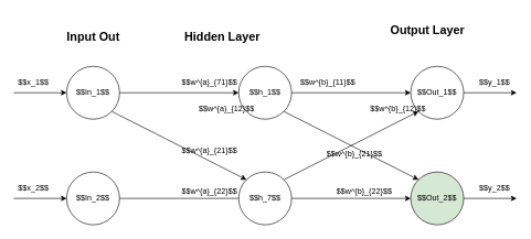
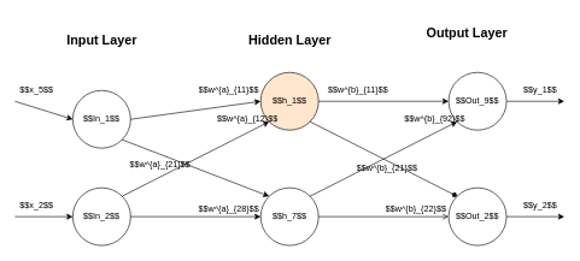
- <mxCell id="12" value="&lt;b&gt;&lt;font style=&quot;font-size: 18px;&quot;&gt;Input Out&lt;/font&gt;&lt;/b&gt;" style="text;html=1;strokeColor=none;fillColor=none;align=center;verticalAlign=middle;whiteSpace=wrap;rounded=0;" parent="1" vertex="1"><mxGeometry x="82.5" y="30" width="115" height="50" as="geometry" /></mxCell>
+ <mxCell id="12" value="&lt;b&gt;&lt;font style=&quot;font-size: 18px;&quot;&gt;Input Layer&lt;/font&gt;&lt;/b&gt;" style="text;html=1;strokeColor=none;fillColor=none;align=center;verticalAlign=middle;whiteSpace=wrap;rounded=0;" parent="1" vertex="1"><mxGeometry x="82.5" y="30" width="115" height="50" as="geometry" /></mxCell>
- <mxCell id="13" value="&lt;b&gt;&lt;font style=&quot;font-size: 18px;&quot;&gt;Hidden Layer&lt;/font&gt;&lt;/b&gt;" style="text;html=1;strokeColor=none;fillColor=none;align=center;verticalAlign=middle;whiteSpace=wrap;rounded=0;" parent="1" vertex="1"><mxGeometry x="253.75" y="30" width="162.5" height="50" as="geometry" /></mxCell>
+ <mxCell id="13" value="&lt;b&gt;&lt;font style=&quot;font-size: 18px;&quot;&gt;Hidden Layer&lt;/font&gt;&lt;/b&gt;" style="text;html=1;strokeColor=none;fillColor=none;align=center;verticalAlign=middle;whiteSpace=wrap;rounded=0;" parent="1" vertex="1"><mxGeometry x="318.75" y="30" width="162.5" height="50" as="geometry" /></mxCell>
- <mxCell id="14" value="$$x_1$$" style="text;html=1;strokeColor=none;fillColor=none;align=center;verticalAlign=middle;whiteSpace=wrap;rounded=0;" parent="1" vertex="1"><mxGeometry y="110" width="60" height="30" as="geometry" x="20" /></mxCell>
+ <mxCell id="14" value="$$x_5$$" style="text;html=1;strokeColor=none;fillColor=none;align=center;verticalAlign=middle;whiteSpace=wrap;rounded=0;" parent="1" vertex="1"><mxGeometry y="110" width="60" height="30" as="geometry" x="20" /></mxCell>
- <mxCell id="16" value="$$w^{a}_{71}$$" style="text;html=1;strokeColor=none;fillColor=none;align=center;verticalAlign=middle;whiteSpace=wrap;rounded=0;" parent="1" vertex="1"><mxGeometry x="286" y="109" width="60" height="30" as="geometry" /></mxCell>
+ <mxCell id="16" value="$$w^{a}_{11}$$" style="text;html=1;strokeColor=none;fillColor=none;align=center;verticalAlign=middle;whiteSpace=wrap;rounded=0;" parent="1" vertex="1"><mxGeometry x="286" y="109" width="60" height="30" as="geometry" /></mxCell>
- <mxCell id="2" value="$$In_1$$" style="ellipse;whiteSpace=wrap;html=1;aspect=fixed;" parent="1" vertex="1"><mxGeometry x="100" y="100" width="80" height="80" as="geometry" /></mxCell>
+ <mxCell id="2" value="$$In_1$$" style="ellipse;whiteSpace=wrap;html=1;aspect=fixed;" parent="1" vertex="1"><mxGeometry x="100" y="125" width="80" height="80" as="geometry" /></mxCell>
- <mxCell id="4" value="$$h_1$$" style="ellipse;whiteSpace=wrap;html=1;aspect=fixed;" parent="1" vertex="1"><mxGeometry x="360" y="100" width="80" height="80" as="geometry" /></mxCell>
+ <mxCell id="4" value="$$h_1$$" style="ellipse;whiteSpace=wrap;html=1;aspect=fixed;fillColor=#ffe6cc;" parent="1" vertex="1"><mxGeometry x="360" y="100" width="80" height="80" as="geometry" /></mxCell>
- <mxCell id="20" value="$$Out_1$$" style="ellipse;whiteSpace=wrap;html=1;aspect=fixed;" vertex="1" parent="1"><mxGeometry x="620" y="100" width="80" height="80" as="geometry" /></mxCell>
+ <mxCell id="20" value="$$Out_9$$" style="ellipse;whiteSpace=wrap;html=1;aspect=fixed;" vertex="1" parent="1"><mxGeometry x="620" y="100" width="80" height="80" as="geometry" /></mxCell>
- <mxCell id="28" value="$$w^{b}_{12}$$" style="text;html=1;strokeColor=none;fillColor=none;align=center;verticalAlign=middle;whiteSpace=wrap;rounded=0;" vertex="1" parent="1"><mxGeometry x="571" y="149" width="60" height="30" as="geometry" /></mxCell>
+ <mxCell id="28" value="$$w^{b}_{92}$$" style="text;html=1;strokeColor=none;fillColor=none;align=center;verticalAlign=middle;whiteSpace=wrap;rounded=0;" vertex="1" parent="1"><mxGeometry x="571" y="149" width="60" height="30" as="geometry" /></mxCell>
+ <mxCell id="8" value="" style="endArrow=classic;html=1;rounded=0;entryX=0;entryY=1;entryDx=0;entryDy=0;exitX=1;exitY=0;exitDx=0;exitDy=0;" parent="1" source="3" target="4" edge="1"><mxGeometry width="50" height="50" relative="1" as="geometry"><mxPoint x="180" y="300" as="sourcePoint" /><mxPoint x="460" y="340" as="targetPoint" /></mxGeometry></mxCell>
- <mxCell id="17" value="$$w^{a}_{21}$$" style="text;html=1;strokeColor=none;fillColor=none;align=center;verticalAlign=middle;whiteSpace=wrap;rounded=0;" parent="1" vertex="1"><mxGeometry x="286" y="213" width="60" height="30" as="geometry" /></mxCell>
+ <mxCell id="17" value="$$w^{a}_{21}$$" style="text;html=1;strokeColor=none;fillColor=none;align=center;verticalAlign=middle;whiteSpace=wrap;rounded=0;" parent="1" vertex="1"><mxGeometry x="191" y="213" width="60" height="30" as="geometry" /></mxCell>
- <mxCell id="24" value="" style="endArrow=classic;html=1;rounded=0;entryX=0;entryY=0;entryDx=0;entryDy=0;exitX=1;exitY=1;exitDx=0;exitDy=0;" edge="1" parent="1" source="4" target="21"><mxGeometry width="50" height="50" relative="1" as="geometry"><mxPoint x="410" y="340" as="sourcePoint" /><mxPoint x="460" y="290" as="targetPoint" /></mxGeometry></mxCell>
+ <mxCell id="24" value="" style="endArrow=diamond;html=1;rounded=0;entryX=0;entryY=0;entryDx=0;entryDy=0;exitX=1;exitY=1;exitDx=0;exitDy=0;" edge="1" parent="1" source="4" target="21"><mxGeometry width="50" height="50" relative="1" as="geometry"><mxPoint x="410" y="340" as="sourcePoint" /><mxPoint x="460" y="290" as="targetPoint" /></mxGeometry></mxCell>
- <mxCell id="19" value="$$w^{a}_{22}$$" style="text;html=1;strokeColor=none;fillColor=none;align=center;verticalAlign=middle;whiteSpace=wrap;rounded=0;" parent="1" vertex="1"><mxGeometry x="286" y="274" width="60" height="30" as="geometry" /></mxCell>
+ <mxCell id="19" value="$$w^{a}_{28}$$" style="text;html=1;strokeColor=none;fillColor=none;align=center;verticalAlign=middle;whiteSpace=wrap;rounded=0;" parent="1" vertex="1"><mxGeometry x="286" y="274" width="60" height="30" as="geometry" /></mxCell>
- <mxCell id="29" value="$$w^{b}_{22}$$" style="text;html=1;strokeColor=none;fillColor=none;align=center;verticalAlign=middle;whiteSpace=wrap;rounded=0;" vertex="1" parent="1"><mxGeometry x="520" y="274" width="60" height="30" as="geometry" /></mxCell>
+ <mxCell id="29" value="$$w^{b}_{22}$$" style="text;html=1;strokeColor=none;fillColor=none;align=center;verticalAlign=middle;whiteSpace=wrap;rounded=0;" vertex="1" parent="1"><mxGeometry x="545" y="274" width="60" height="30" as="geometry" /></mxCell>
- <mxCell id="9" value="" style="endArrow=none;html=1;rounded=0;exitX=1;exitY=0.5;exitDx=0;exitDy=0;entryX=0;entryY=0.5;entryDx=0;entryDy=0;" parent="1" source="3" target="5" edge="1"><mxGeometry width="50" height="50" relative="1" as="geometry"><mxPoint x="410" y="390" as="sourcePoint" /><mxPoint x="460" y="340" as="targetPoint" /></mxGeometry></mxCell>
+ <mxCell id="9" value="" style="endArrow=classic;html=1;rounded=0;exitX=1;exitY=0.5;exitDx=0;exitDy=0;entryX=0;entryY=0.5;entryDx=0;entryDy=0;" parent="1" source="3" target="5" edge="1"><mxGeometry width="50" height="50" relative="1" as="geometry"><mxPoint x="410" y="390" as="sourcePoint" /><mxPoint x="460" y="340" as="targetPoint" /></mxGeometry></mxCell>
- <mxCell id="23" value="" style="endArrow=classic;html=1;rounded=0;entryX=0;entryY=0.5;entryDx=0;entryDy=0;exitX=1;exitY=0.5;exitDx=0;exitDy=0;" edge="1" parent="1" source="5" target="21"><mxGeometry width="50" height="50" relative="1" as="geometry"><mxPoint x="410" y="340" as="sourcePoint" /><mxPoint x="460" y="290" as="targetPoint" /></mxGeometry></mxCell>
+ <mxCell id="23" value="" style="endArrow=open;html=1;rounded=0;entryX=0;entryY=0.5;entryDx=0;entryDy=0;exitX=1;exitY=0.5;exitDx=0;exitDy=0;" edge="1" parent="1" source="5" target="21"><mxGeometry width="50" height="50" relative="1" as="geometry"><mxPoint x="410" y="340" as="sourcePoint" /><mxPoint x="460" y="290" as="targetPoint" /></mxGeometry></mxCell>
- <mxCell id="21" value="$$Out_2$$" style="ellipse;whiteSpace=wrap;html=1;aspect=fixed;fillColor=#d5e8d4;" vertex="1" parent="1"><mxGeometry x="620" y="260" width="80" height="80" as="geometry" /></mxCell>
+ <mxCell id="21" value="$$Out_2$$" style="ellipse;whiteSpace=wrap;html=1;aspect=fixed;" vertex="1" parent="1"><mxGeometry x="620" y="260" width="80" height="80" as="geometry" /></mxCell>
